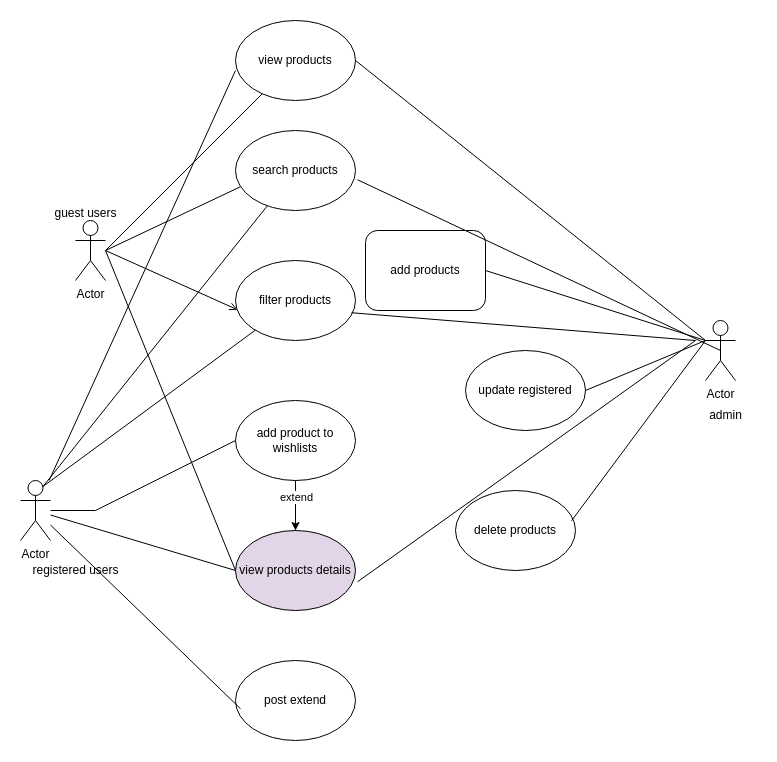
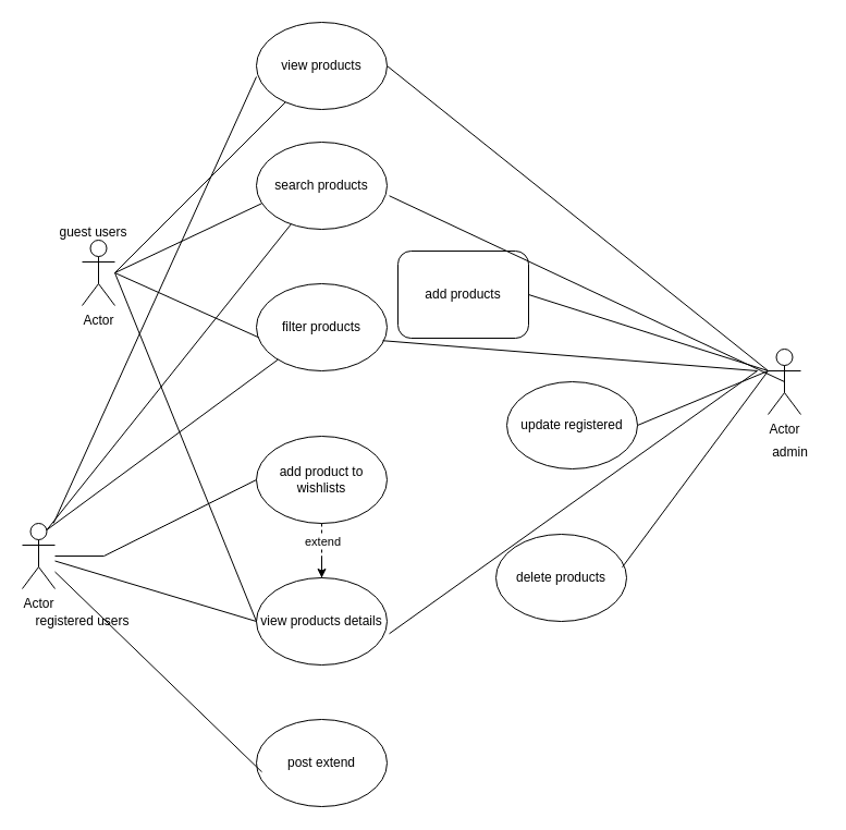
- <mxCell id="15" value="" style="endArrow=open;html=1;rounded=0;entryX=0.017;entryY=0.616;entryDx=0;entryDy=0;entryPerimeter=0;exitX=0;exitY=0.5;exitDx=0;exitDy=0;" edge="1" parent="1" source="7" target="5"><mxGeometry width="50" height="50" relative="1" as="geometry"><mxPoint x="355" y="430" as="sourcePoint" /><mxPoint x="405" y="380" as="targetPoint" /><Array as="points"><mxPoint x="105" y="250" /></Array></mxGeometry></mxCell>
+ <mxCell id="15" value="" style="endArrow=none;html=1;rounded=0;entryX=0.017;entryY=0.616;entryDx=0;entryDy=0;entryPerimeter=0;exitX=0;exitY=0.5;exitDx=0;exitDy=0;" edge="1" parent="1" source="7" target="5"><mxGeometry width="50" height="50" relative="1" as="geometry"><mxPoint x="355" y="430" as="sourcePoint" /><mxPoint x="405" y="380" as="targetPoint" /><Array as="points"><mxPoint x="105" y="250" /></Array></mxGeometry></mxCell>
- <mxCell id="29" value="" style="endArrow=none;dashed=0;html=1;rounded=0;exitX=0.5;exitY=1;exitDx=0;exitDy=0;" edge="1" parent="1" source="6" target="7"><mxGeometry width="50" height="50" relative="1" as="geometry"><mxPoint x="355" y="430" as="sourcePoint" /><mxPoint x="295" y="520" as="targetPoint" /></mxGeometry></mxCell>
+ <mxCell id="29" value="" style="endArrow=none;dashed=1;html=1;rounded=0;exitX=0.5;exitY=1;exitDx=0;exitDy=0;" edge="1" parent="1" source="6" target="7"><mxGeometry width="50" height="50" relative="1" as="geometry"><mxPoint x="355" y="430" as="sourcePoint" /><mxPoint x="295" y="520" as="targetPoint" /></mxGeometry></mxCell>
- <mxCell id="7" value="view products details" style="ellipse;whiteSpace=wrap;html=1;fillColor=#e1d5e7;" vertex="1" parent="1"><mxGeometry x="235" y="530" width="120" height="80" as="geometry" /></mxCell>
+ <mxCell id="7" value="view products details" style="ellipse;whiteSpace=wrap;html=1;" vertex="1" parent="1"><mxGeometry x="235" y="530" width="120" height="80" as="geometry" /></mxCell>
